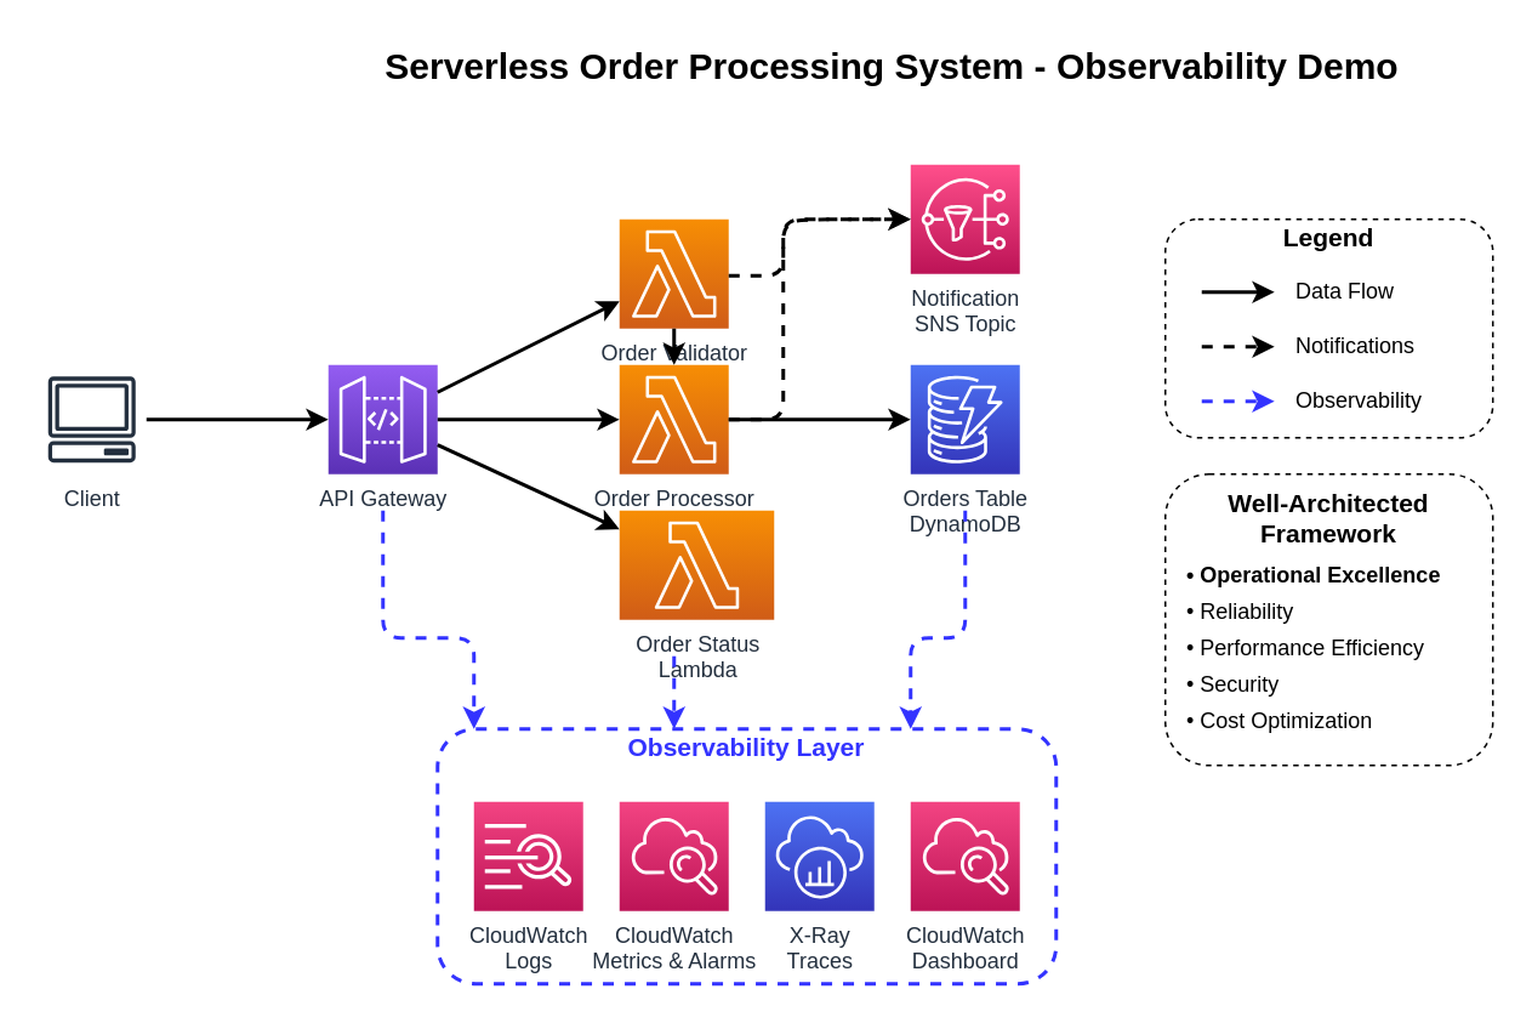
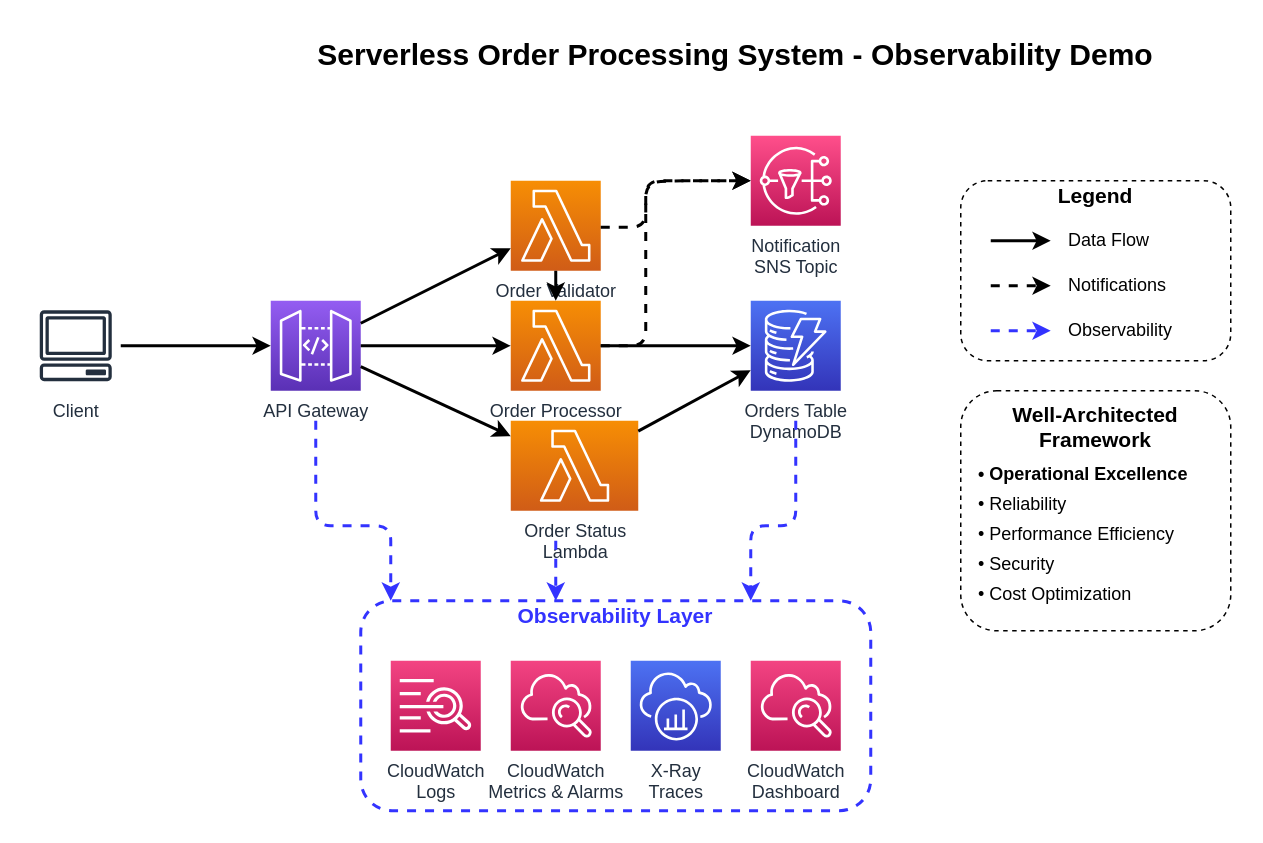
+ <mxCell id="19" value="" style="endArrow=classic;html=1;strokeWidth=2;" parent="1" source="7" target="8" edge="1"><mxGeometry width="50" height="50" relative="1" as="geometry"><mxPoint x="400" y="310" as="sourcePoint" /><mxPoint x="450" y="260" as="targetPoint" /></mxGeometry></mxCell>
